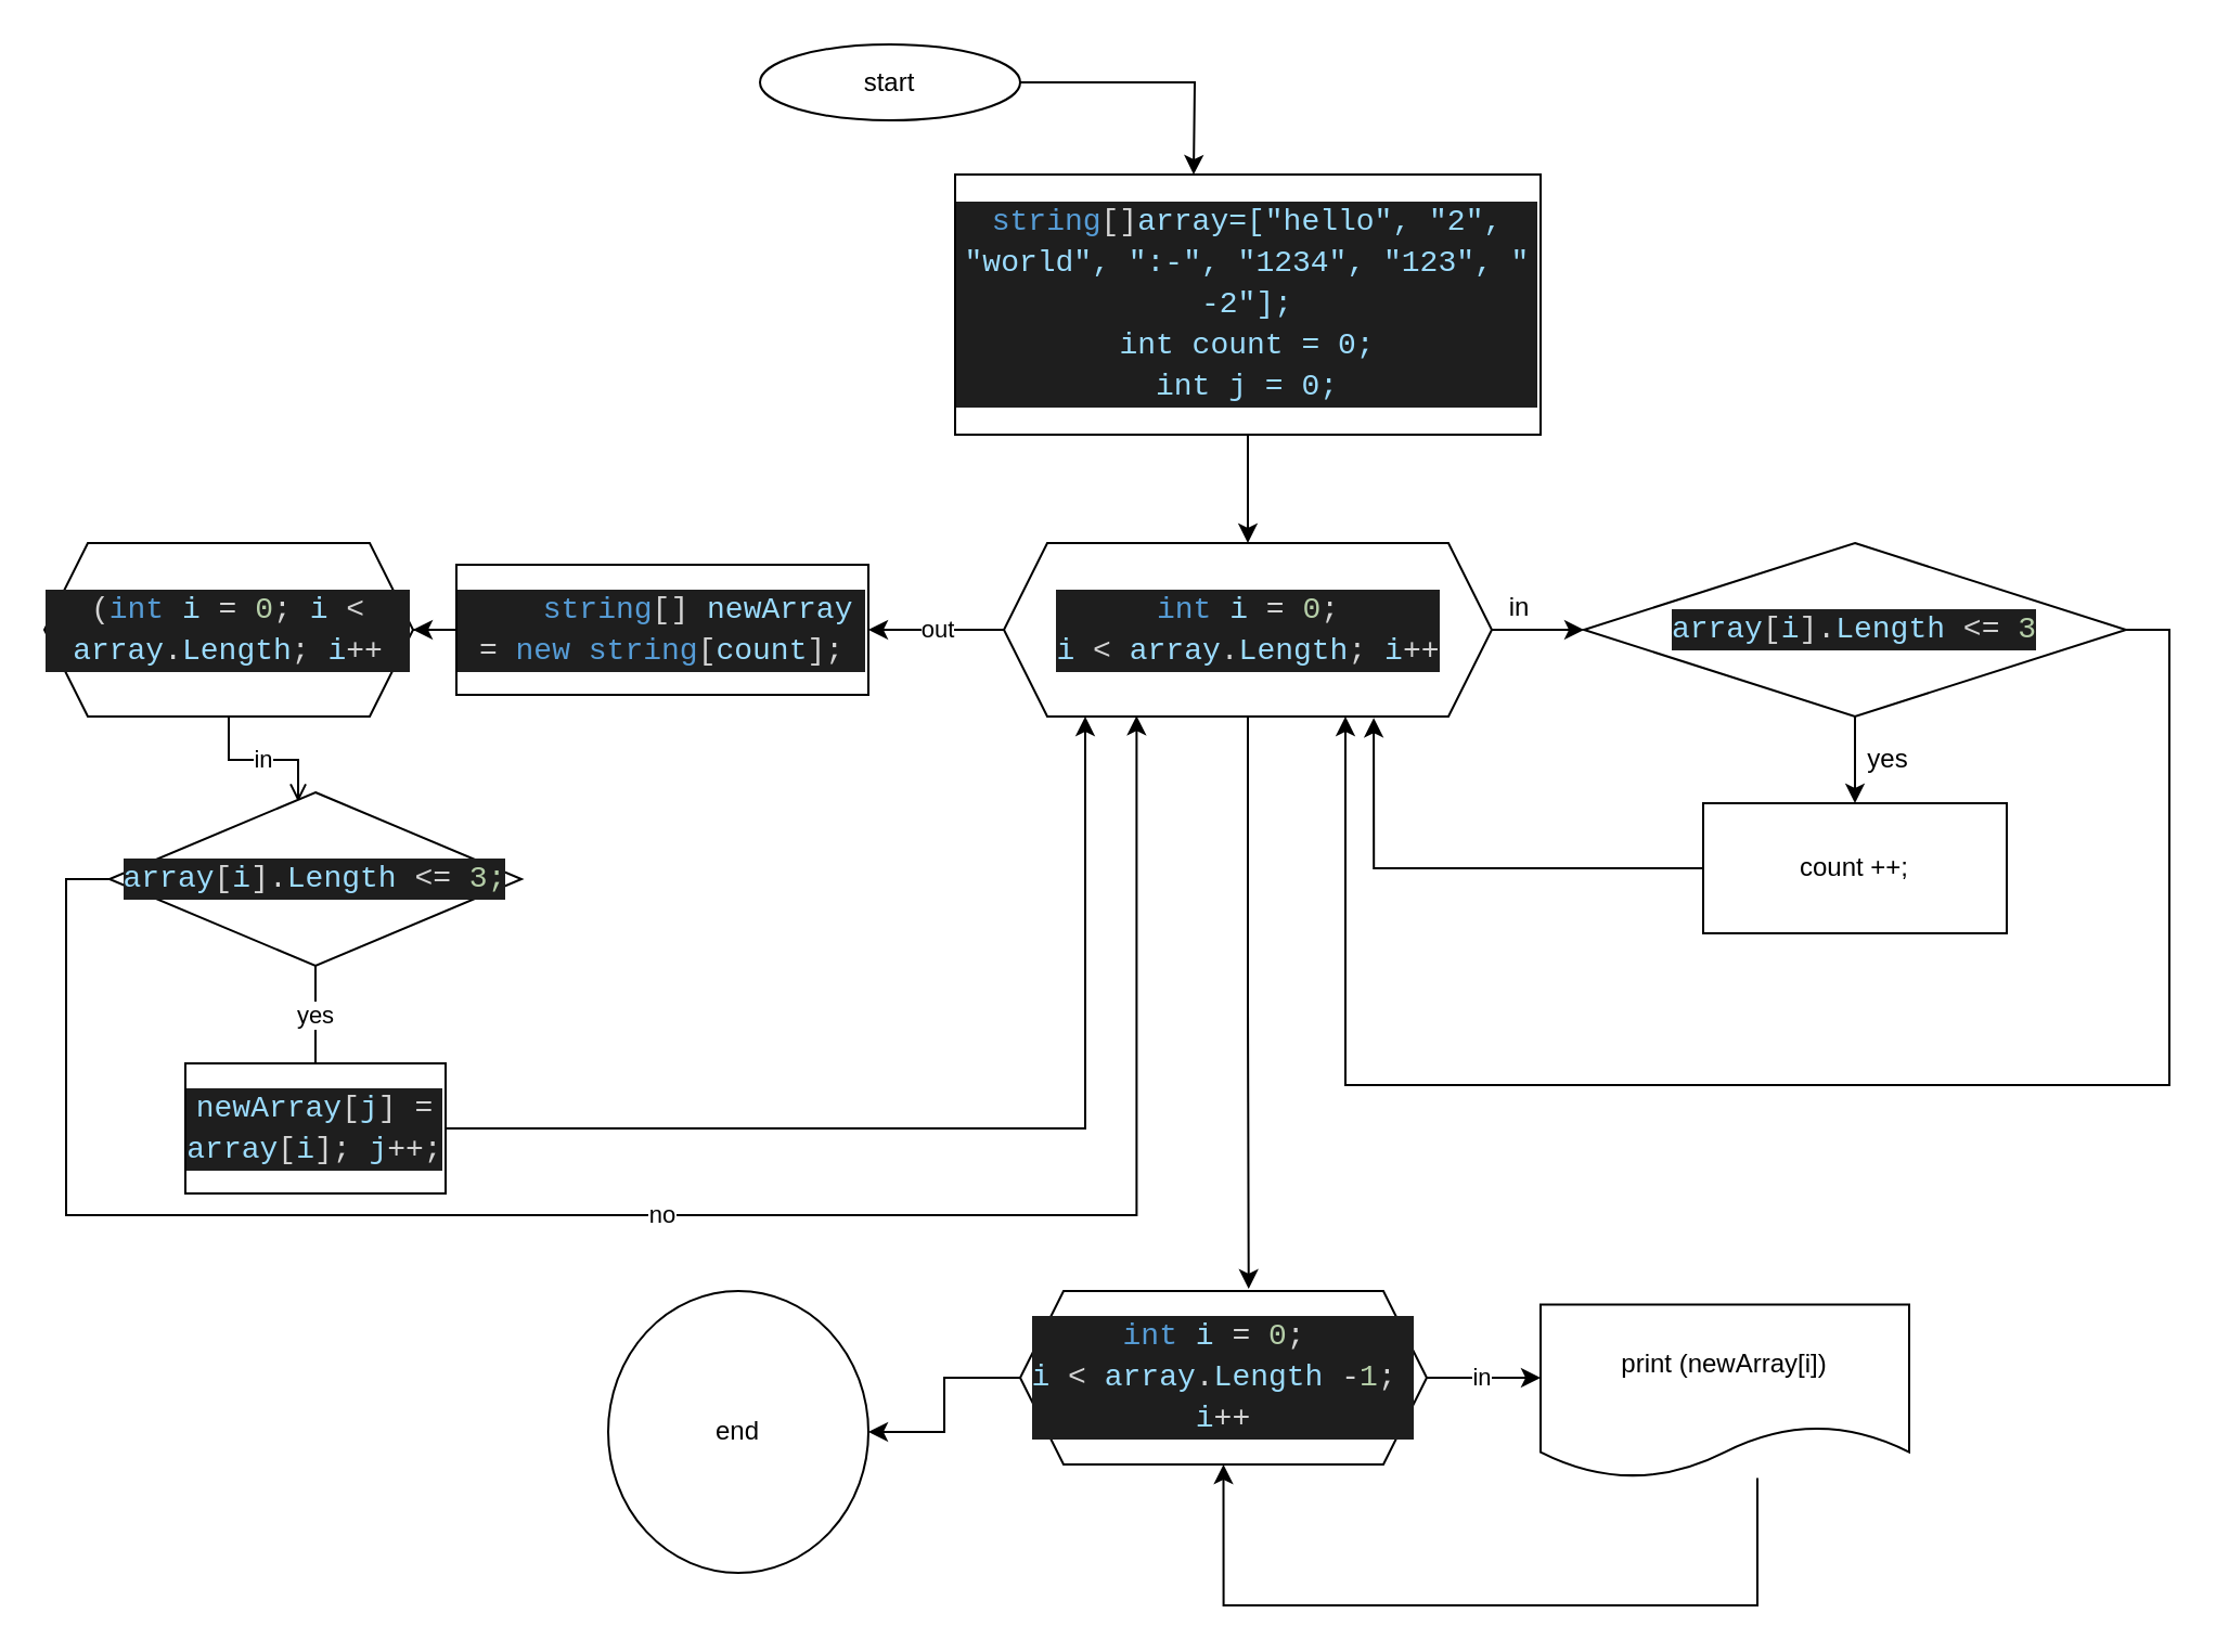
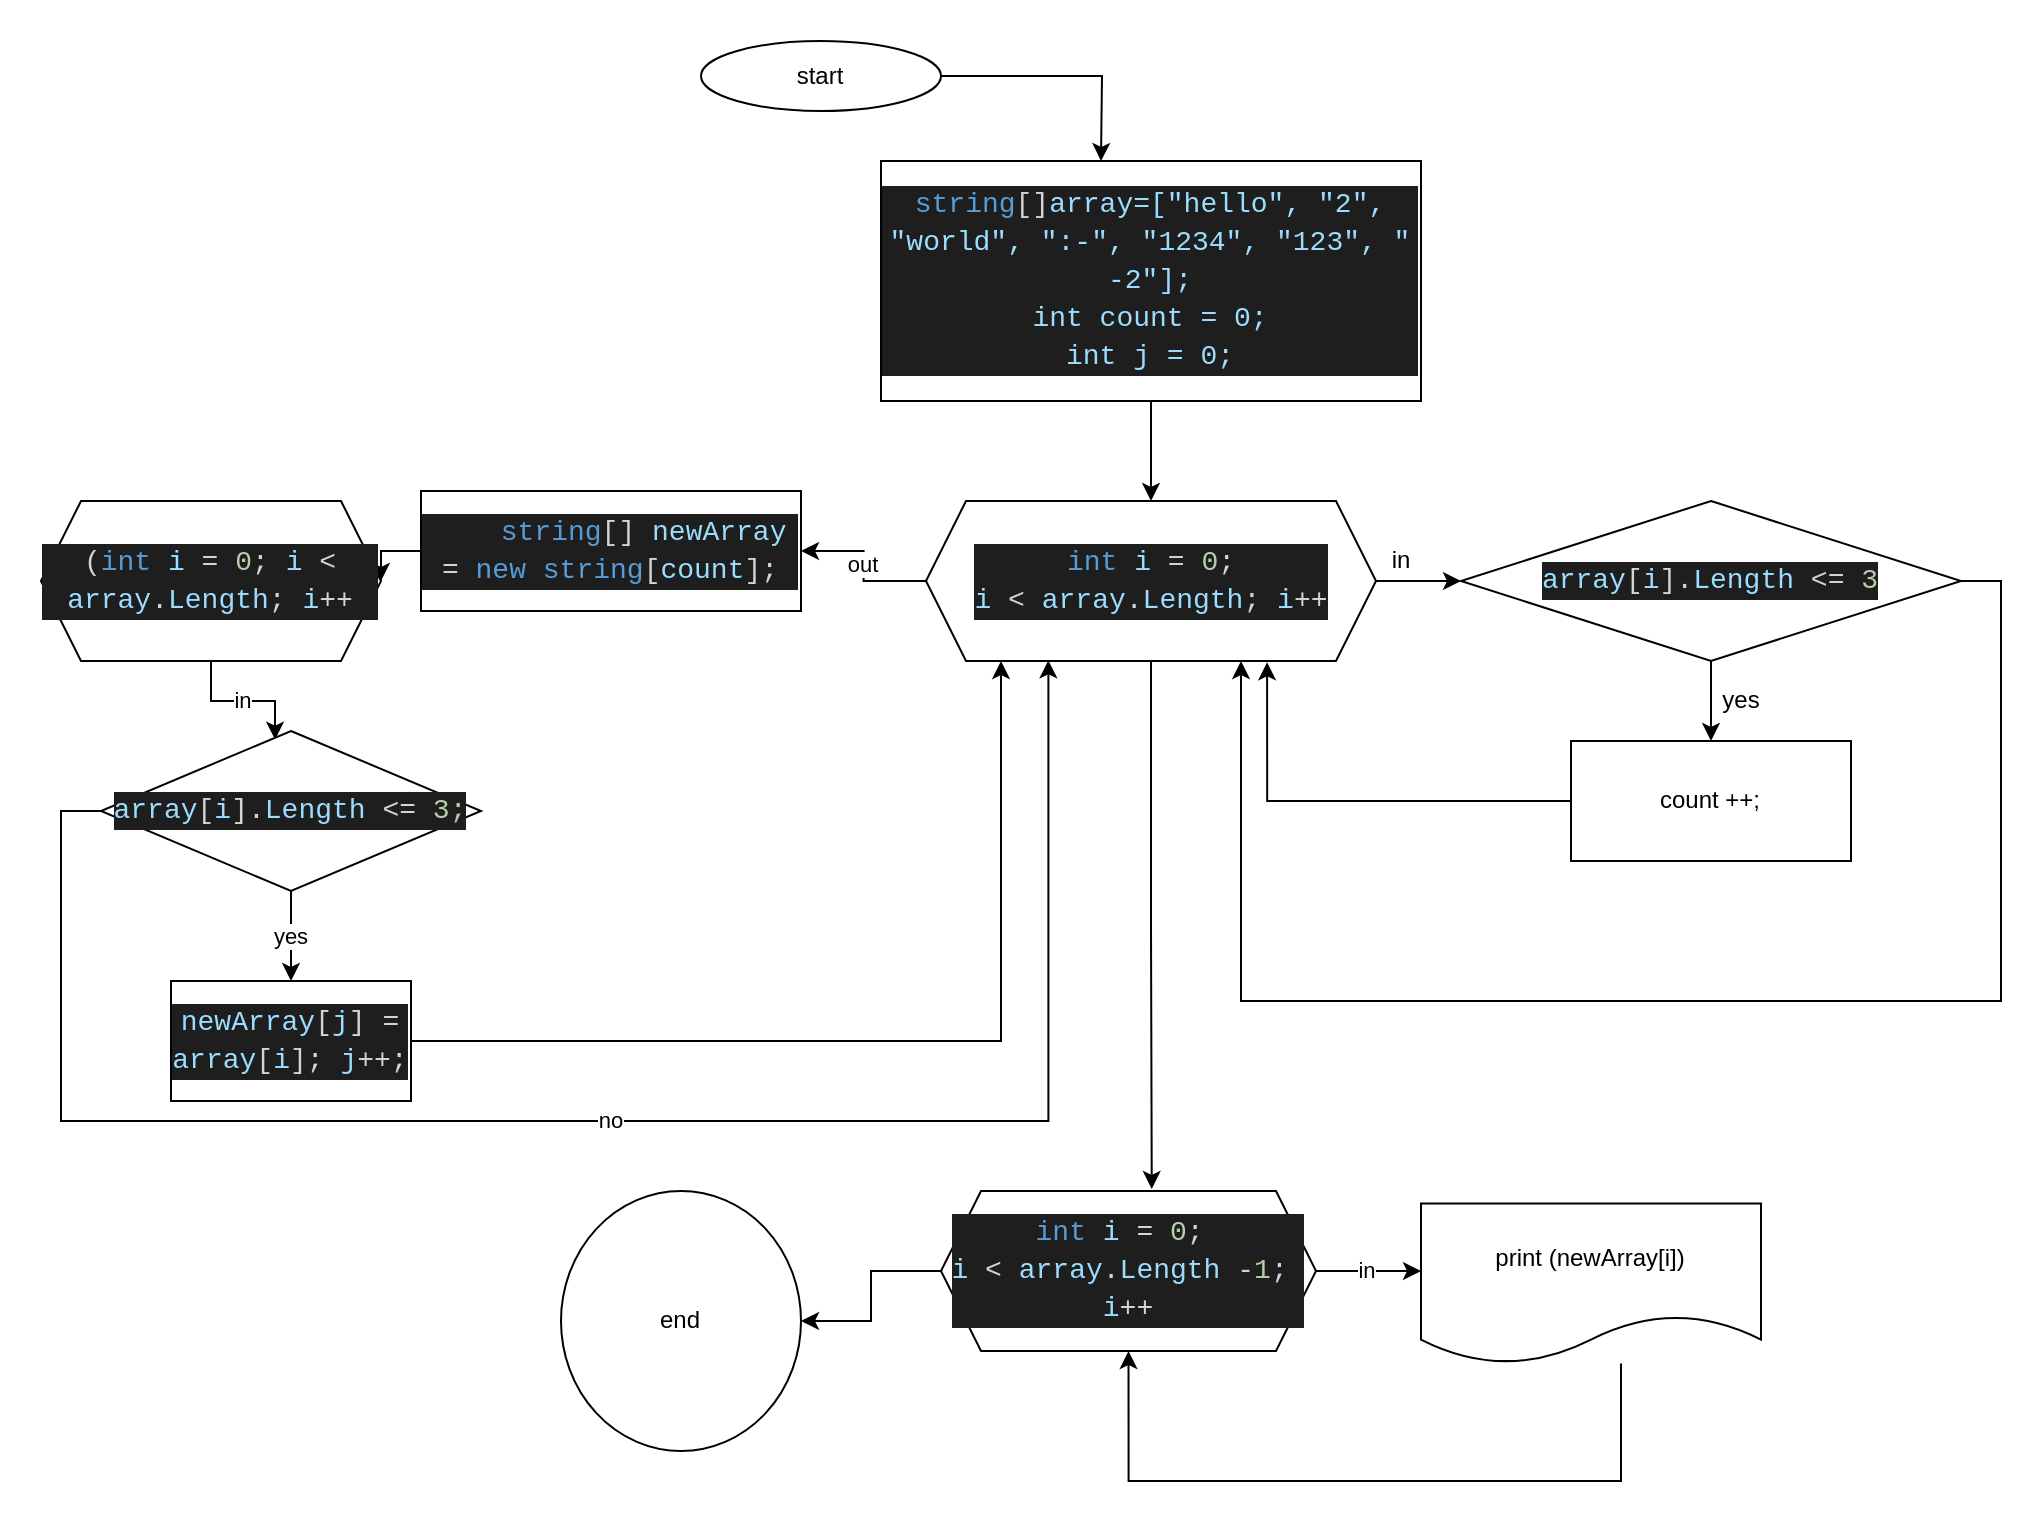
- <mxCell id="18" value="&lt;div style=&quot;color: rgb(212, 212, 212); background-color: rgb(30, 30, 30); font-family: Consolas, &amp;quot;Courier New&amp;quot;, monospace; font-size: 14px; line-height: 19px;&quot;&gt;&amp;nbsp; &amp;nbsp; &lt;span style=&quot;color: #569cd6;&quot;&gt;string&lt;/span&gt;[] &lt;span style=&quot;color: #9cdcfe;&quot;&gt;newArray&lt;/span&gt; = &lt;span style=&quot;color: #569cd6;&quot;&gt;new&lt;/span&gt; &lt;span style=&quot;color: #569cd6;&quot;&gt;string&lt;/span&gt;[&lt;span style=&quot;color: #9cdcfe;&quot;&gt;count&lt;/span&gt;];&lt;/div&gt;" style="rounded=0;whiteSpace=wrap;html=1;" vertex="1" parent="1"><mxGeometry x="210" y="260" width="190" height="60" as="geometry" /></mxCell>
+ <mxCell id="18" value="&lt;div style=&quot;color: rgb(212, 212, 212); background-color: rgb(30, 30, 30); font-family: Consolas, &amp;quot;Courier New&amp;quot;, monospace; font-size: 14px; line-height: 19px;&quot;&gt;&amp;nbsp; &amp;nbsp; &lt;span style=&quot;color: #569cd6;&quot;&gt;string&lt;/span&gt;[] &lt;span style=&quot;color: #9cdcfe;&quot;&gt;newArray&lt;/span&gt; = &lt;span style=&quot;color: #569cd6;&quot;&gt;new&lt;/span&gt; &lt;span style=&quot;color: #569cd6;&quot;&gt;string&lt;/span&gt;[&lt;span style=&quot;color: #9cdcfe;&quot;&gt;count&lt;/span&gt;];&lt;/div&gt;" style="rounded=0;whiteSpace=wrap;html=1;" vertex="1" parent="1"><mxGeometry x="210" y="245" width="190" height="60" as="geometry" /></mxCell>
- <mxCell id="19" value="in" style="edgeStyle=orthogonalEdgeStyle;rounded=0;orthogonalLoop=1;jettySize=auto;html=1;entryX=0.458;entryY=0.054;entryDx=0;entryDy=0;entryPerimeter=0;endArrow=open;" edge="1" parent="1" source="20" target="23"><mxGeometry relative="1" as="geometry" /></mxCell>
+ <mxCell id="19" value="in" style="edgeStyle=orthogonalEdgeStyle;rounded=0;orthogonalLoop=1;jettySize=auto;html=1;entryX=0.458;entryY=0.054;entryDx=0;entryDy=0;entryPerimeter=0;" edge="1" parent="1" source="20" target="23"><mxGeometry relative="1" as="geometry" /></mxCell>
- <mxCell id="21" value="yes" style="edgeStyle=orthogonalEdgeStyle;rounded=0;orthogonalLoop=1;jettySize=auto;html=1;entryX=0.5;entryY=0;entryDx=0;entryDy=0;endArrow=none;" edge="1" parent="1" source="23" target="25"><mxGeometry relative="1" as="geometry" /></mxCell>
+ <mxCell id="21" value="yes" style="edgeStyle=orthogonalEdgeStyle;rounded=0;orthogonalLoop=1;jettySize=auto;html=1;entryX=0.5;entryY=0;entryDx=0;entryDy=0;" edge="1" parent="1" source="23" target="25"><mxGeometry relative="1" as="geometry" /></mxCell>
